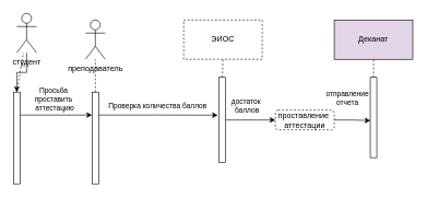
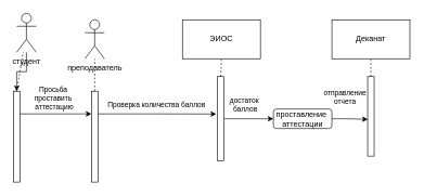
- <mxCell id="5" value="ЭИОС" style="rounded=0;whiteSpace=wrap;html=1;dashed=1;" vertex="1" parent="1"><mxGeometry x="280" y="30" width="120" height="60" as="geometry" /></mxCell>
+ <mxCell id="5" value="ЭИОС" style="rounded=0;whiteSpace=wrap;html=1;" vertex="1" parent="1"><mxGeometry x="280" y="30" width="120" height="60" as="geometry" /></mxCell>
- <mxCell id="6" value="Деканат" style="rounded=0;whiteSpace=wrap;html=1;fillColor=#e1d5e7;" vertex="1" parent="1"><mxGeometry x="510" y="30" width="120" height="60" as="geometry" /></mxCell>
+ <mxCell id="6" value="Деканат" style="rounded=0;whiteSpace=wrap;html=1;" vertex="1" parent="1"><mxGeometry x="510" y="30" width="120" height="60" as="geometry" /></mxCell>
- <mxCell id="21" value="проставление&amp;nbsp;&lt;br&gt;аттестации" style="rounded=1;whiteSpace=wrap;html=1;dashed=1;" vertex="1" parent="1"><mxGeometry x="420" y="167.5" width="90" height="30" as="geometry" /></mxCell>
+ <mxCell id="21" value="проставление&amp;nbsp;&lt;br&gt;аттестации" style="rounded=1;whiteSpace=wrap;html=1;" vertex="1" parent="1"><mxGeometry x="420" y="167.5" width="90" height="30" as="geometry" /></mxCell>
